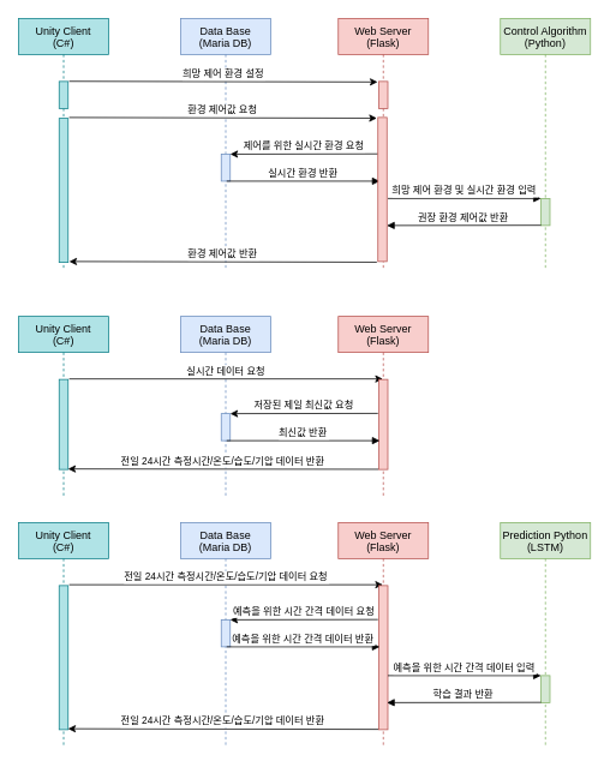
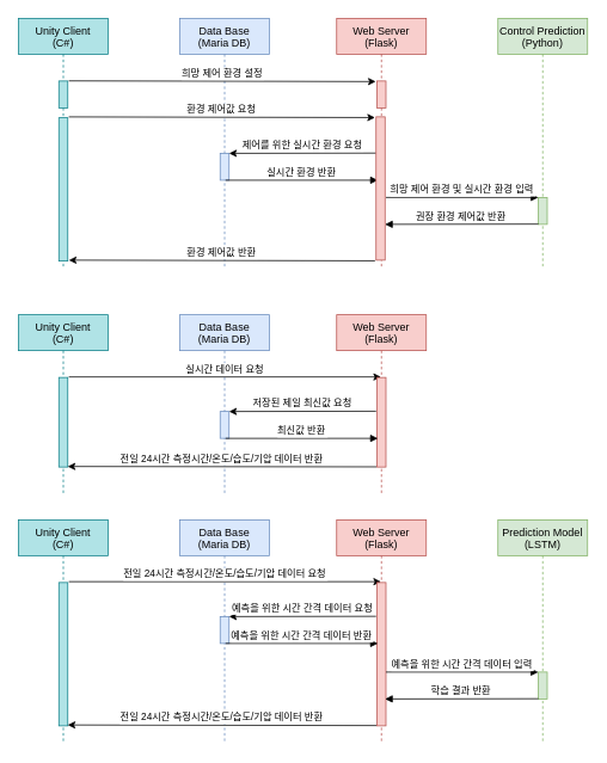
- <mxCell id="14" value="Control Algorithm&#10;(Python)" style="shape=umlLifeline;perimeter=lifelinePerimeter;container=1;collapsible=0;recursiveResize=0;rounded=0;shadow=0;strokeWidth=1;fillColor=#d5e8d4;strokeColor=#82b366;" vertex="1" parent="1"><mxGeometry x="555" y="20" width="100" height="280" as="geometry" /></mxCell>
+ <mxCell id="14" value="Control Prediction&#10;(Python)" style="shape=umlLifeline;perimeter=lifelinePerimeter;container=1;collapsible=0;recursiveResize=0;rounded=0;shadow=0;strokeWidth=1;fillColor=#d5e8d4;strokeColor=#82b366;" vertex="1" parent="1"><mxGeometry x="555" y="20" width="100" height="280" as="geometry" /></mxCell>
- <mxCell id="37" value="Prediction Python&#10;(LSTM)" style="shape=umlLifeline;perimeter=lifelinePerimeter;container=1;collapsible=0;recursiveResize=0;rounded=0;shadow=0;strokeWidth=1;fillColor=#d5e8d4;strokeColor=#82b366;" vertex="1" parent="1"><mxGeometry x="555" y="580" width="100" height="250" as="geometry" /></mxCell>
+ <mxCell id="37" value="Prediction Model&#10;(LSTM)" style="shape=umlLifeline;perimeter=lifelinePerimeter;container=1;collapsible=0;recursiveResize=0;rounded=0;shadow=0;strokeWidth=1;fillColor=#d5e8d4;strokeColor=#82b366;" vertex="1" parent="1"><mxGeometry x="555" y="580" width="100" height="250" as="geometry" /></mxCell>
